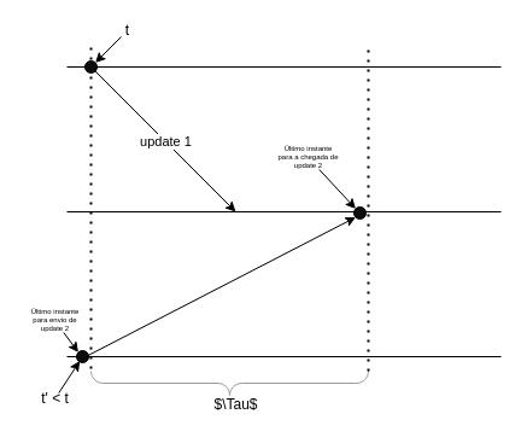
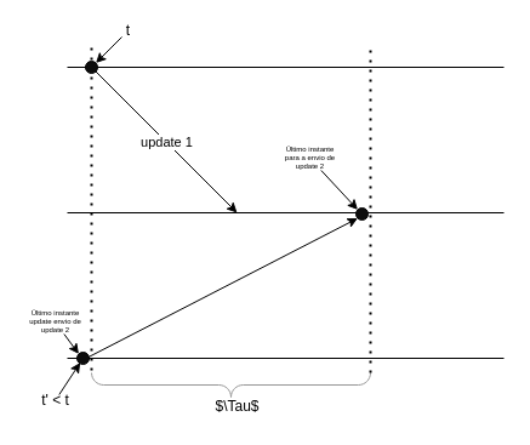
- <mxCell id="18" value="&lt;font style=&quot;font-size: 6px;&quot;&gt;Último instante&lt;br style=&quot;font-size: 6px;&quot;&gt;para a chegada de&lt;br style=&quot;font-size: 6px;&quot;&gt;update 2&lt;br style=&quot;font-size: 6px;&quot;&gt;&lt;/font&gt;" style="text;html=1;align=center;verticalAlign=middle;resizable=0;points=[];autosize=1;spacingTop=0;spacing=-3;spacingBottom=0;spacingLeft=0;fontSize=6;" vertex="1" parent="1"><mxGeometry x="225" y="120" width="60" height="20" as="geometry" /></mxCell>
+ <mxCell id="18" value="&lt;font style=&quot;font-size: 6px;&quot;&gt;Último instante&lt;br style=&quot;font-size: 6px;&quot;&gt;para a envio de&lt;br style=&quot;font-size: 6px;&quot;&gt;update 2&lt;br style=&quot;font-size: 6px;&quot;&gt;&lt;/font&gt;" style="text;html=1;align=center;verticalAlign=middle;resizable=0;points=[];autosize=1;spacingTop=0;spacing=-3;spacingBottom=0;spacingLeft=0;fontSize=6;" vertex="1" parent="1"><mxGeometry x="225" y="120" width="60" height="20" as="geometry" /></mxCell>
- <mxCell id="21" value="&lt;font style=&quot;font-size: 6px&quot;&gt;Último instante&lt;br style=&quot;font-size: 6px&quot;&gt;para envio de&lt;br style=&quot;font-size: 6px&quot;&gt;update 2&lt;br style=&quot;font-size: 6px&quot;&gt;&lt;/font&gt;" style="text;html=1;align=center;verticalAlign=middle;resizable=0;points=[];autosize=1;spacingTop=0;spacing=-3;spacingBottom=0;spacingLeft=0;fontSize=6;" vertex="1" parent="1"><mxGeometry x="20" y="255" width="50" height="20" as="geometry" /></mxCell>
+ <mxCell id="21" value="&lt;font style=&quot;font-size: 6px&quot;&gt;Último instante&lt;br style=&quot;font-size: 6px&quot;&gt;update envio de&lt;br style=&quot;font-size: 6px&quot;&gt;update 2&lt;br style=&quot;font-size: 6px&quot;&gt;&lt;/font&gt;" style="text;html=1;align=center;verticalAlign=middle;resizable=0;points=[];autosize=1;spacingTop=0;spacing=-3;spacingBottom=0;spacingLeft=0;fontSize=6;" vertex="1" parent="1"><mxGeometry x="20" y="255" width="50" height="20" as="geometry" /></mxCell>
